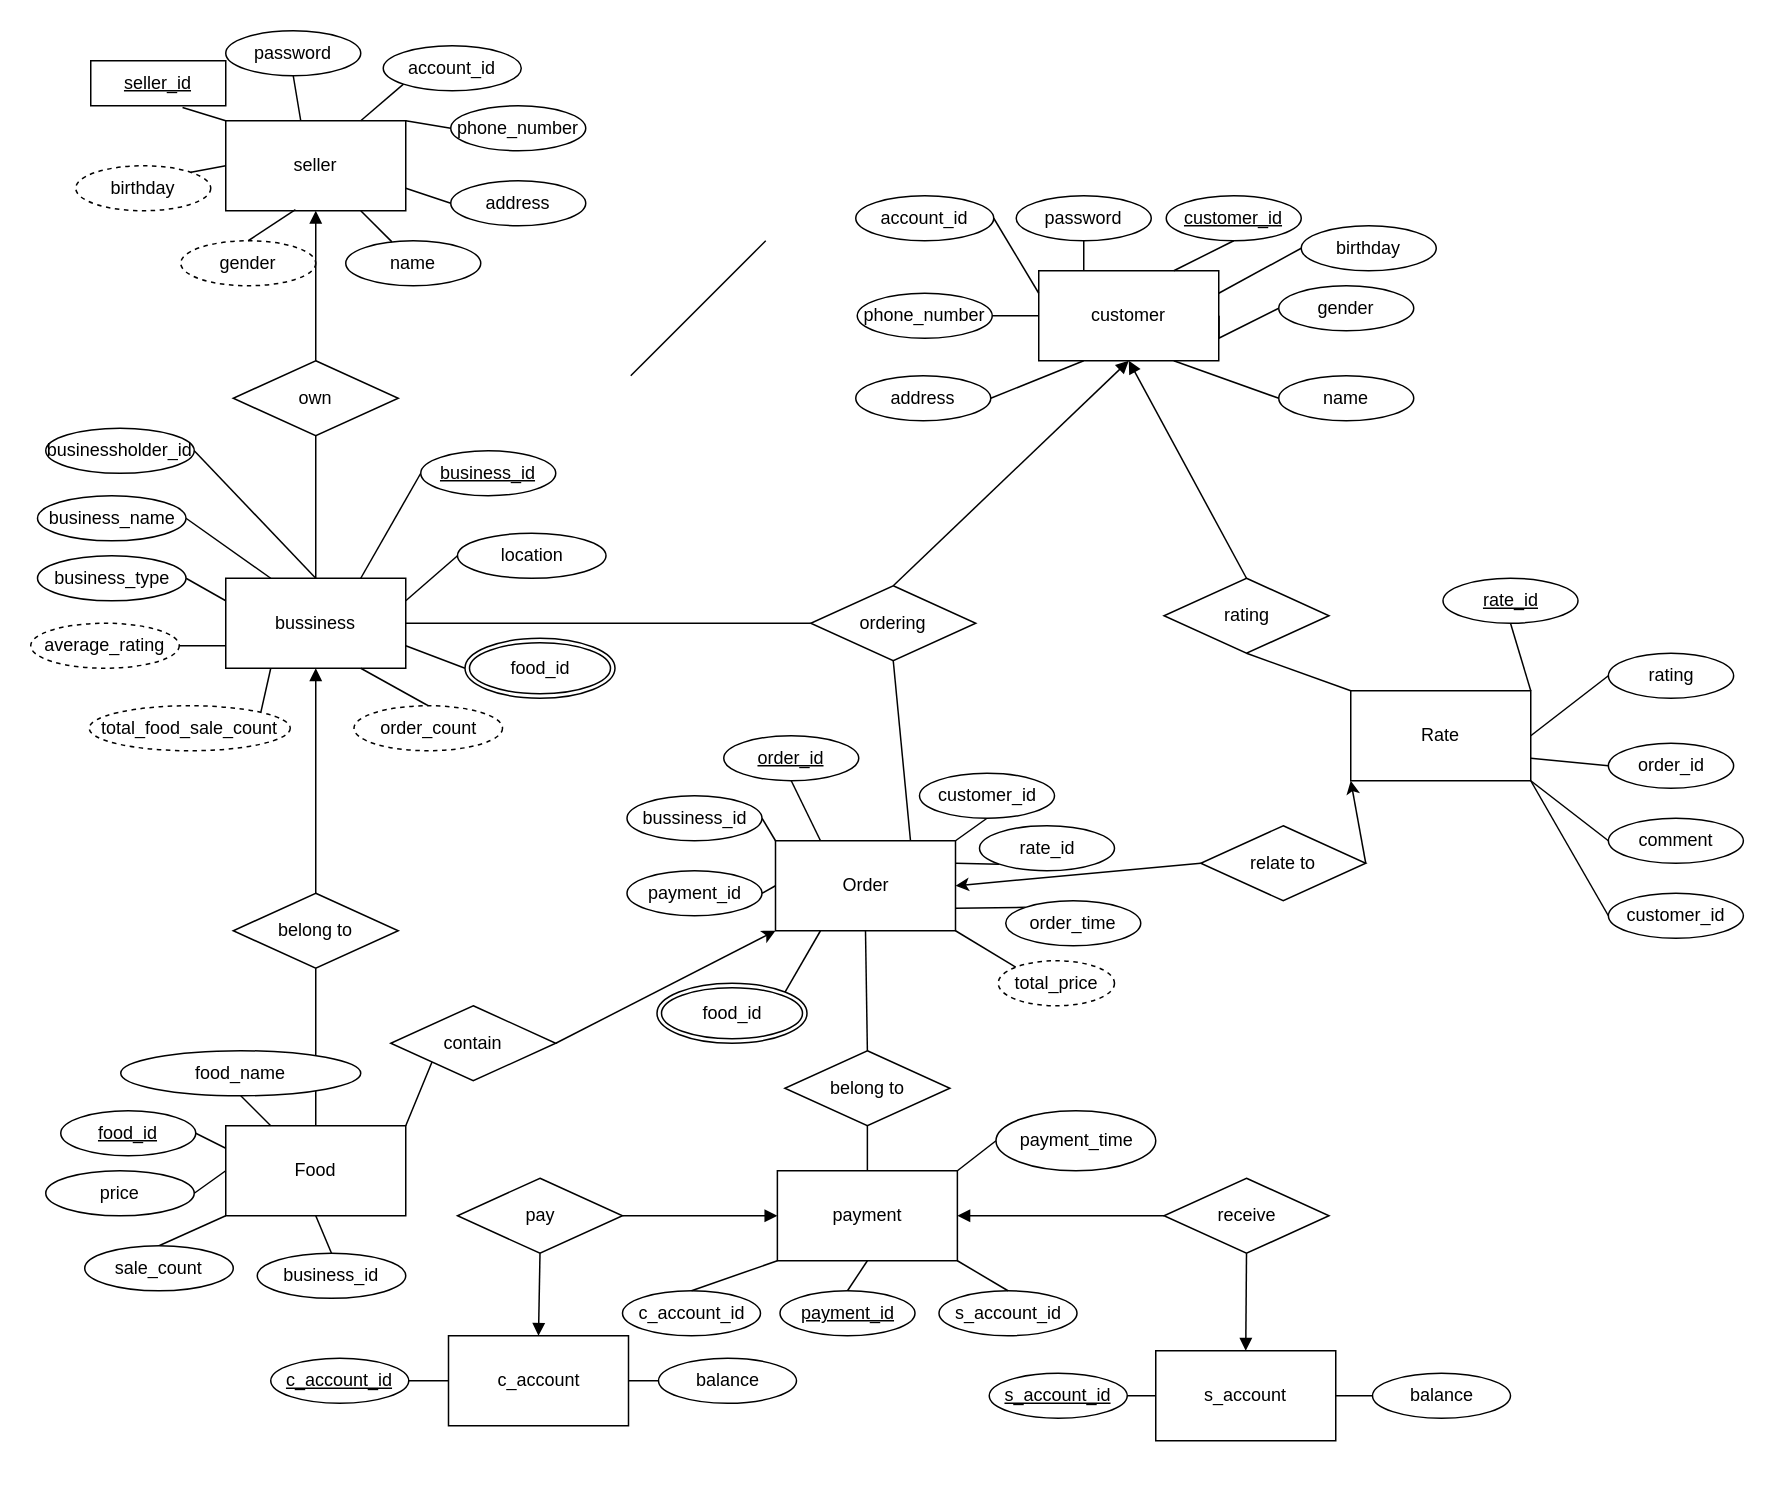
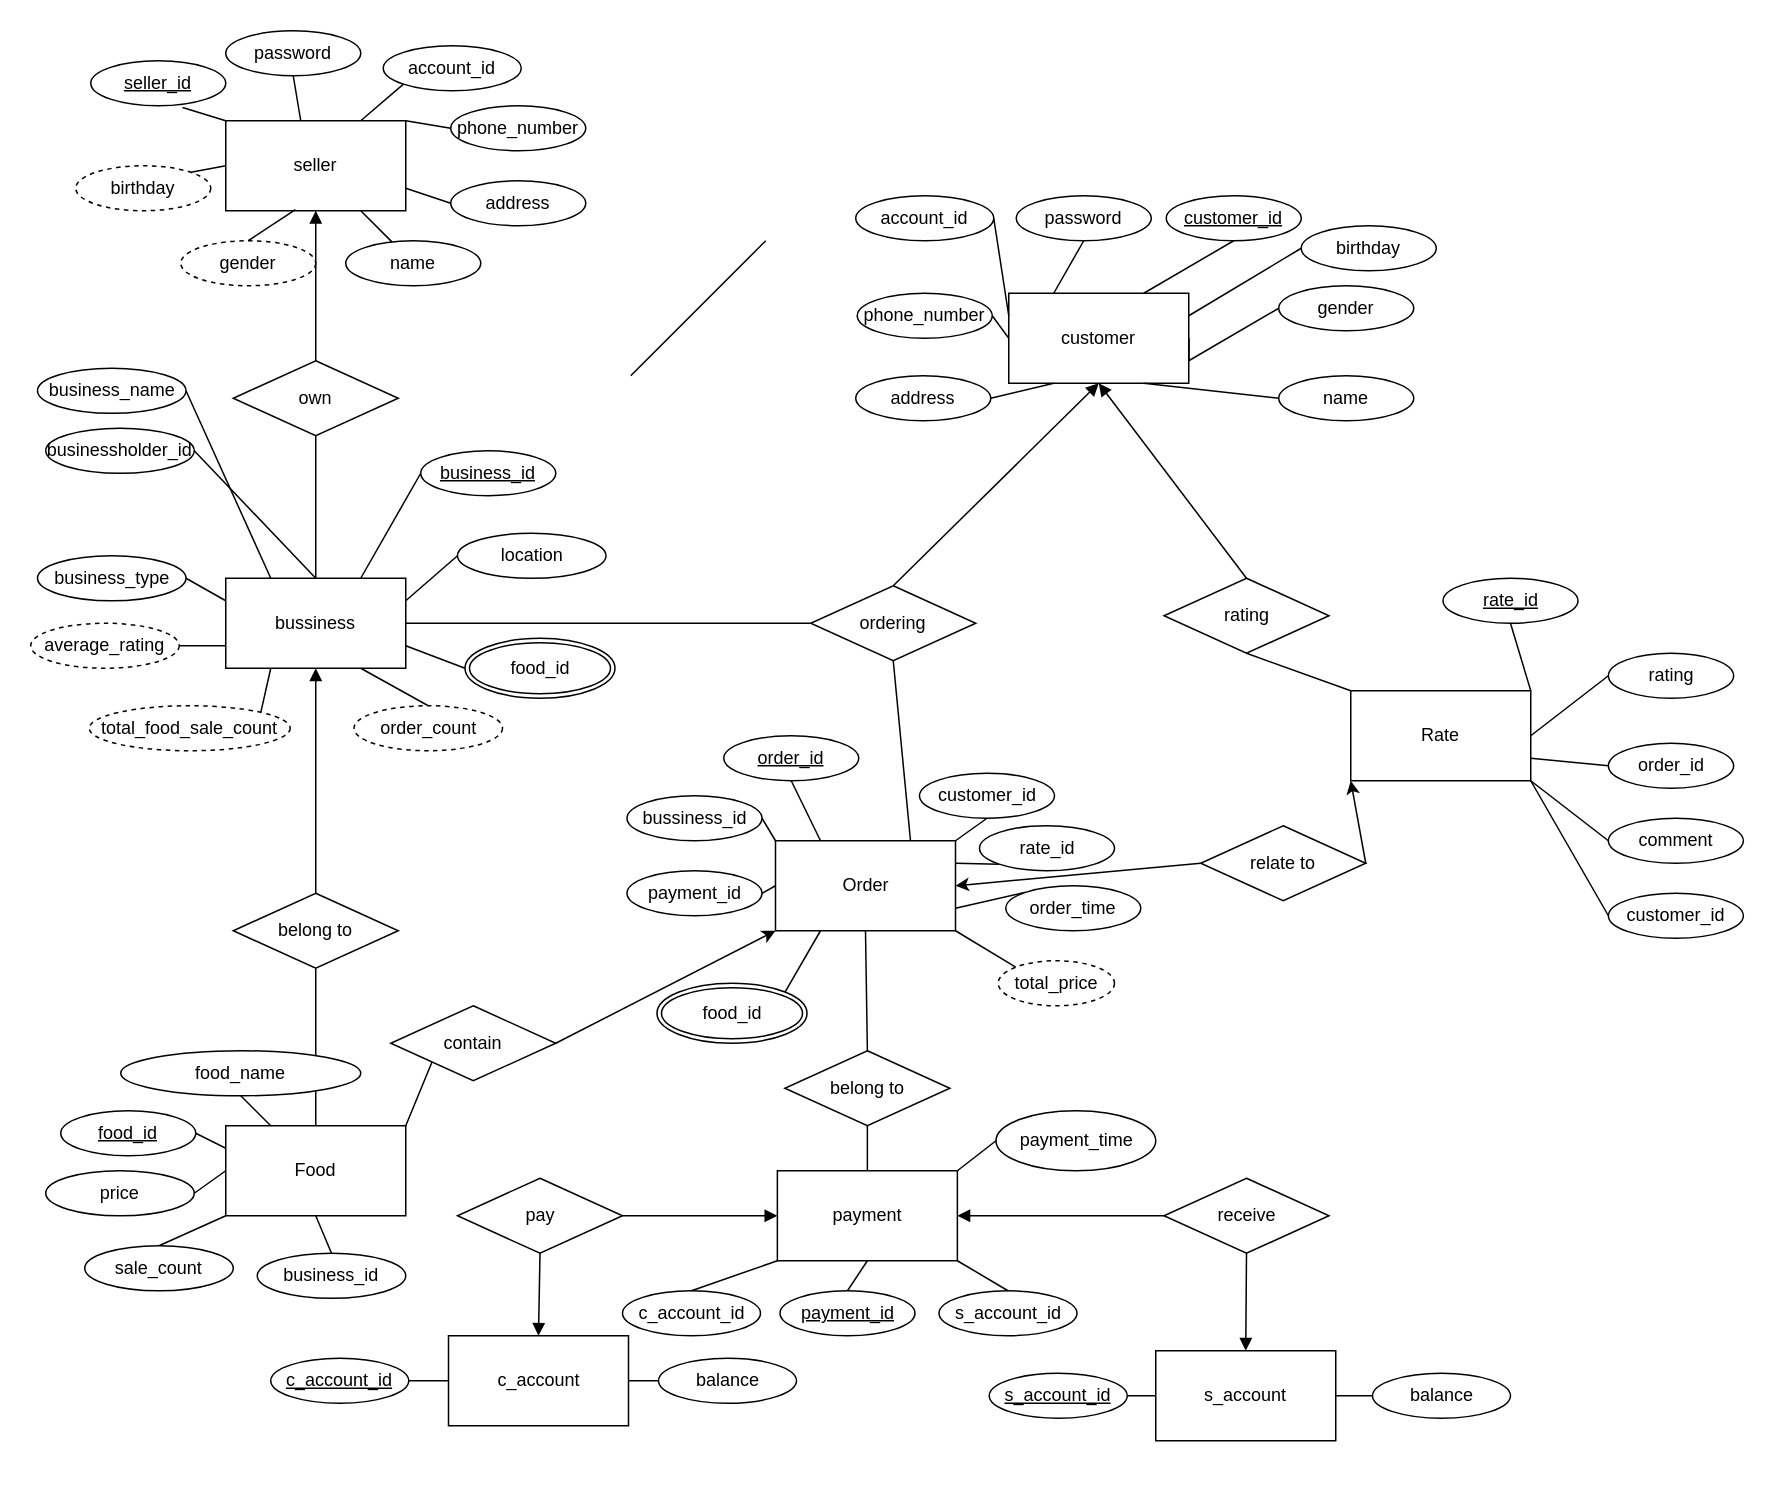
- <mxCell id="43" value="seller_id" style="whiteSpace=wrap;html=1;fontStyle=4;rounded=0;" parent="41" vertex="1"><mxGeometry x="10" y="20" width="90" height="30" as="geometry" /></mxCell>
+ <mxCell id="43" value="seller_id" style="ellipse;whiteSpace=wrap;html=1;fontStyle=4" parent="41" vertex="1"><mxGeometry x="10" y="20" width="90" height="30" as="geometry" /></mxCell>
- <mxCell id="21" value="customer" style="rounded=0;whiteSpace=wrap;html=1;" parent="20" vertex="1"><mxGeometry x="120" y="50" width="120" height="60" as="geometry" /></mxCell>
+ <mxCell id="21" value="customer" style="rounded=0;whiteSpace=wrap;html=1;" parent="20" vertex="1"><mxGeometry x="100" y="65" width="120" height="60" as="geometry" /></mxCell>
- <mxCell id="66" value="business_name" style="ellipse;whiteSpace=wrap;html=1;" parent="1" vertex="1"><mxGeometry x="24.5" y="330" width="99" height="30" as="geometry" /></mxCell>
+ <mxCell id="66" value="business_name" style="ellipse;whiteSpace=wrap;html=1;" parent="1" vertex="1"><mxGeometry x="24.5" y="245" width="99" height="30" as="geometry" /></mxCell>
- <mxCell id="120" value="order_time" style="ellipse;whiteSpace=wrap;html=1;fontStyle=0" parent="109" vertex="1"><mxGeometry x="252.5" y="85" width="90" height="30" as="geometry" /></mxCell>
+ <mxCell id="120" value="order_time" style="ellipse;whiteSpace=wrap;html=1;fontStyle=0" parent="109" vertex="1"><mxGeometry x="252.5" y="75" width="90" height="30" as="geometry" /></mxCell>
